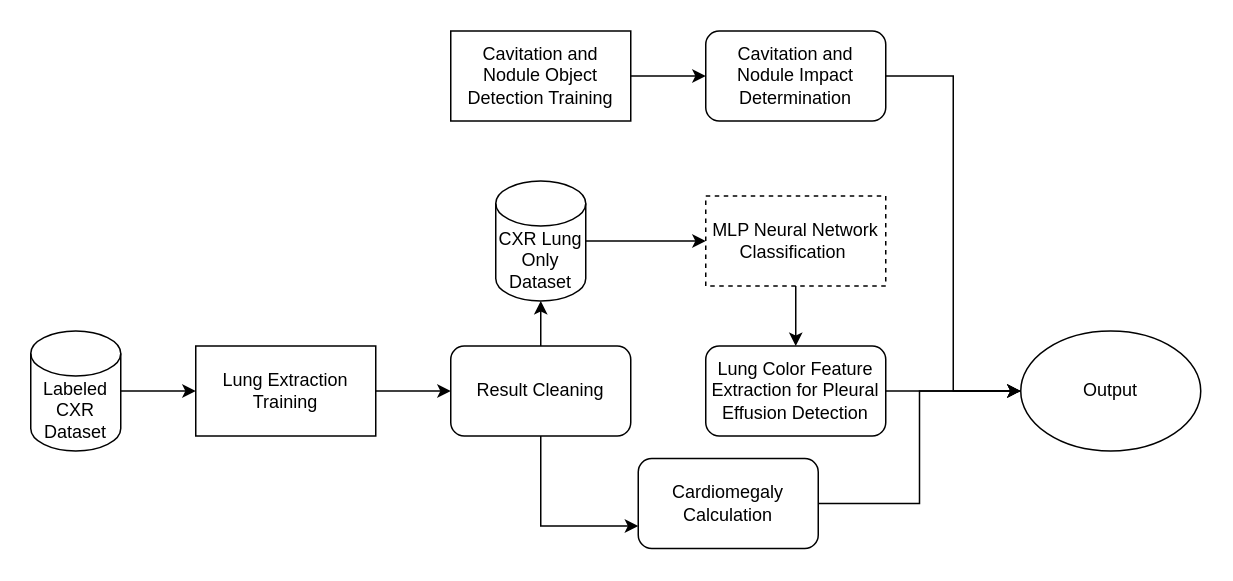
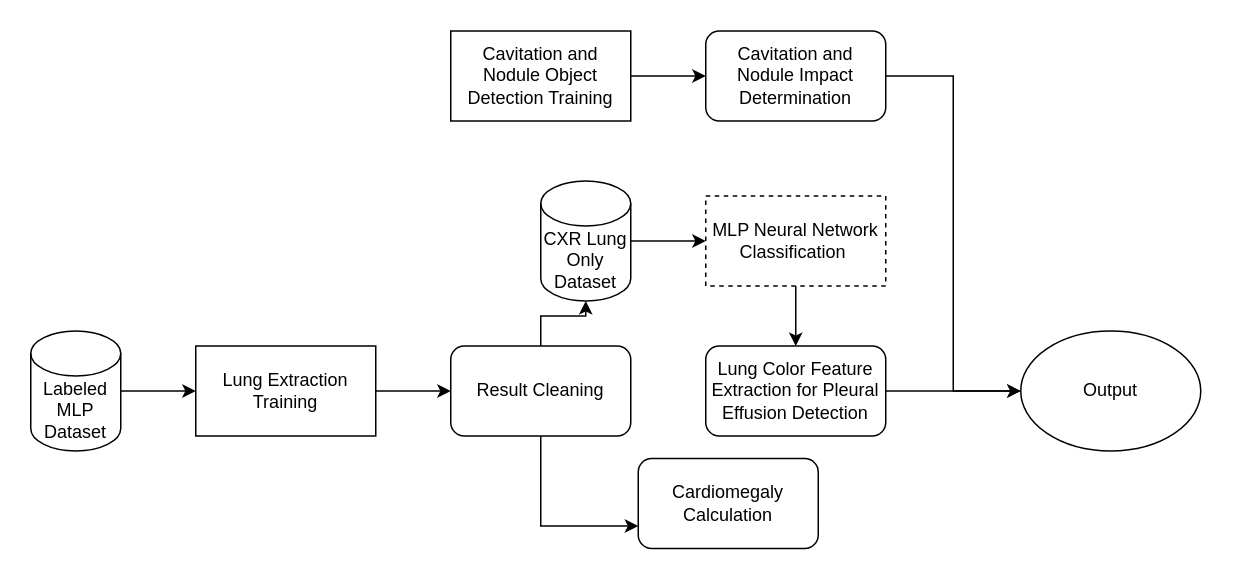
- <mxCell id="9" value="CXR Lung Only Dataset" style="shape=cylinder3;whiteSpace=wrap;html=1;boundedLbl=1;backgroundOutline=1;size=15;" parent="1" vertex="1"><mxGeometry x="330" y="120" width="60" height="80" as="geometry" /></mxCell>
+ <mxCell id="9" value="CXR Lung Only Dataset" style="shape=cylinder3;whiteSpace=wrap;html=1;boundedLbl=1;backgroundOutline=1;size=15;" parent="1" vertex="1"><mxGeometry x="360" y="120" width="60" height="80" as="geometry" /></mxCell>
- <mxCell id="3" value="Labeled CXR Dataset" style="shape=cylinder3;whiteSpace=wrap;html=1;boundedLbl=1;backgroundOutline=1;size=15;" parent="1" vertex="1"><mxGeometry x="20" y="220" width="60" height="80" as="geometry" /></mxCell>
+ <mxCell id="3" value="Labeled MLP Dataset" style="shape=cylinder3;whiteSpace=wrap;html=1;boundedLbl=1;backgroundOutline=1;size=15;" parent="1" vertex="1"><mxGeometry x="20" y="220" width="60" height="80" as="geometry" /></mxCell>
- <mxCell id="11" style="edgeStyle=orthogonalEdgeStyle;rounded=0;orthogonalLoop=1;jettySize=auto;html=1;entryX=0;entryY=0.5;entryDx=0;entryDy=0;" parent="1" source="12" target="17" edge="1"><mxGeometry relative="1" as="geometry" /></mxCell>
